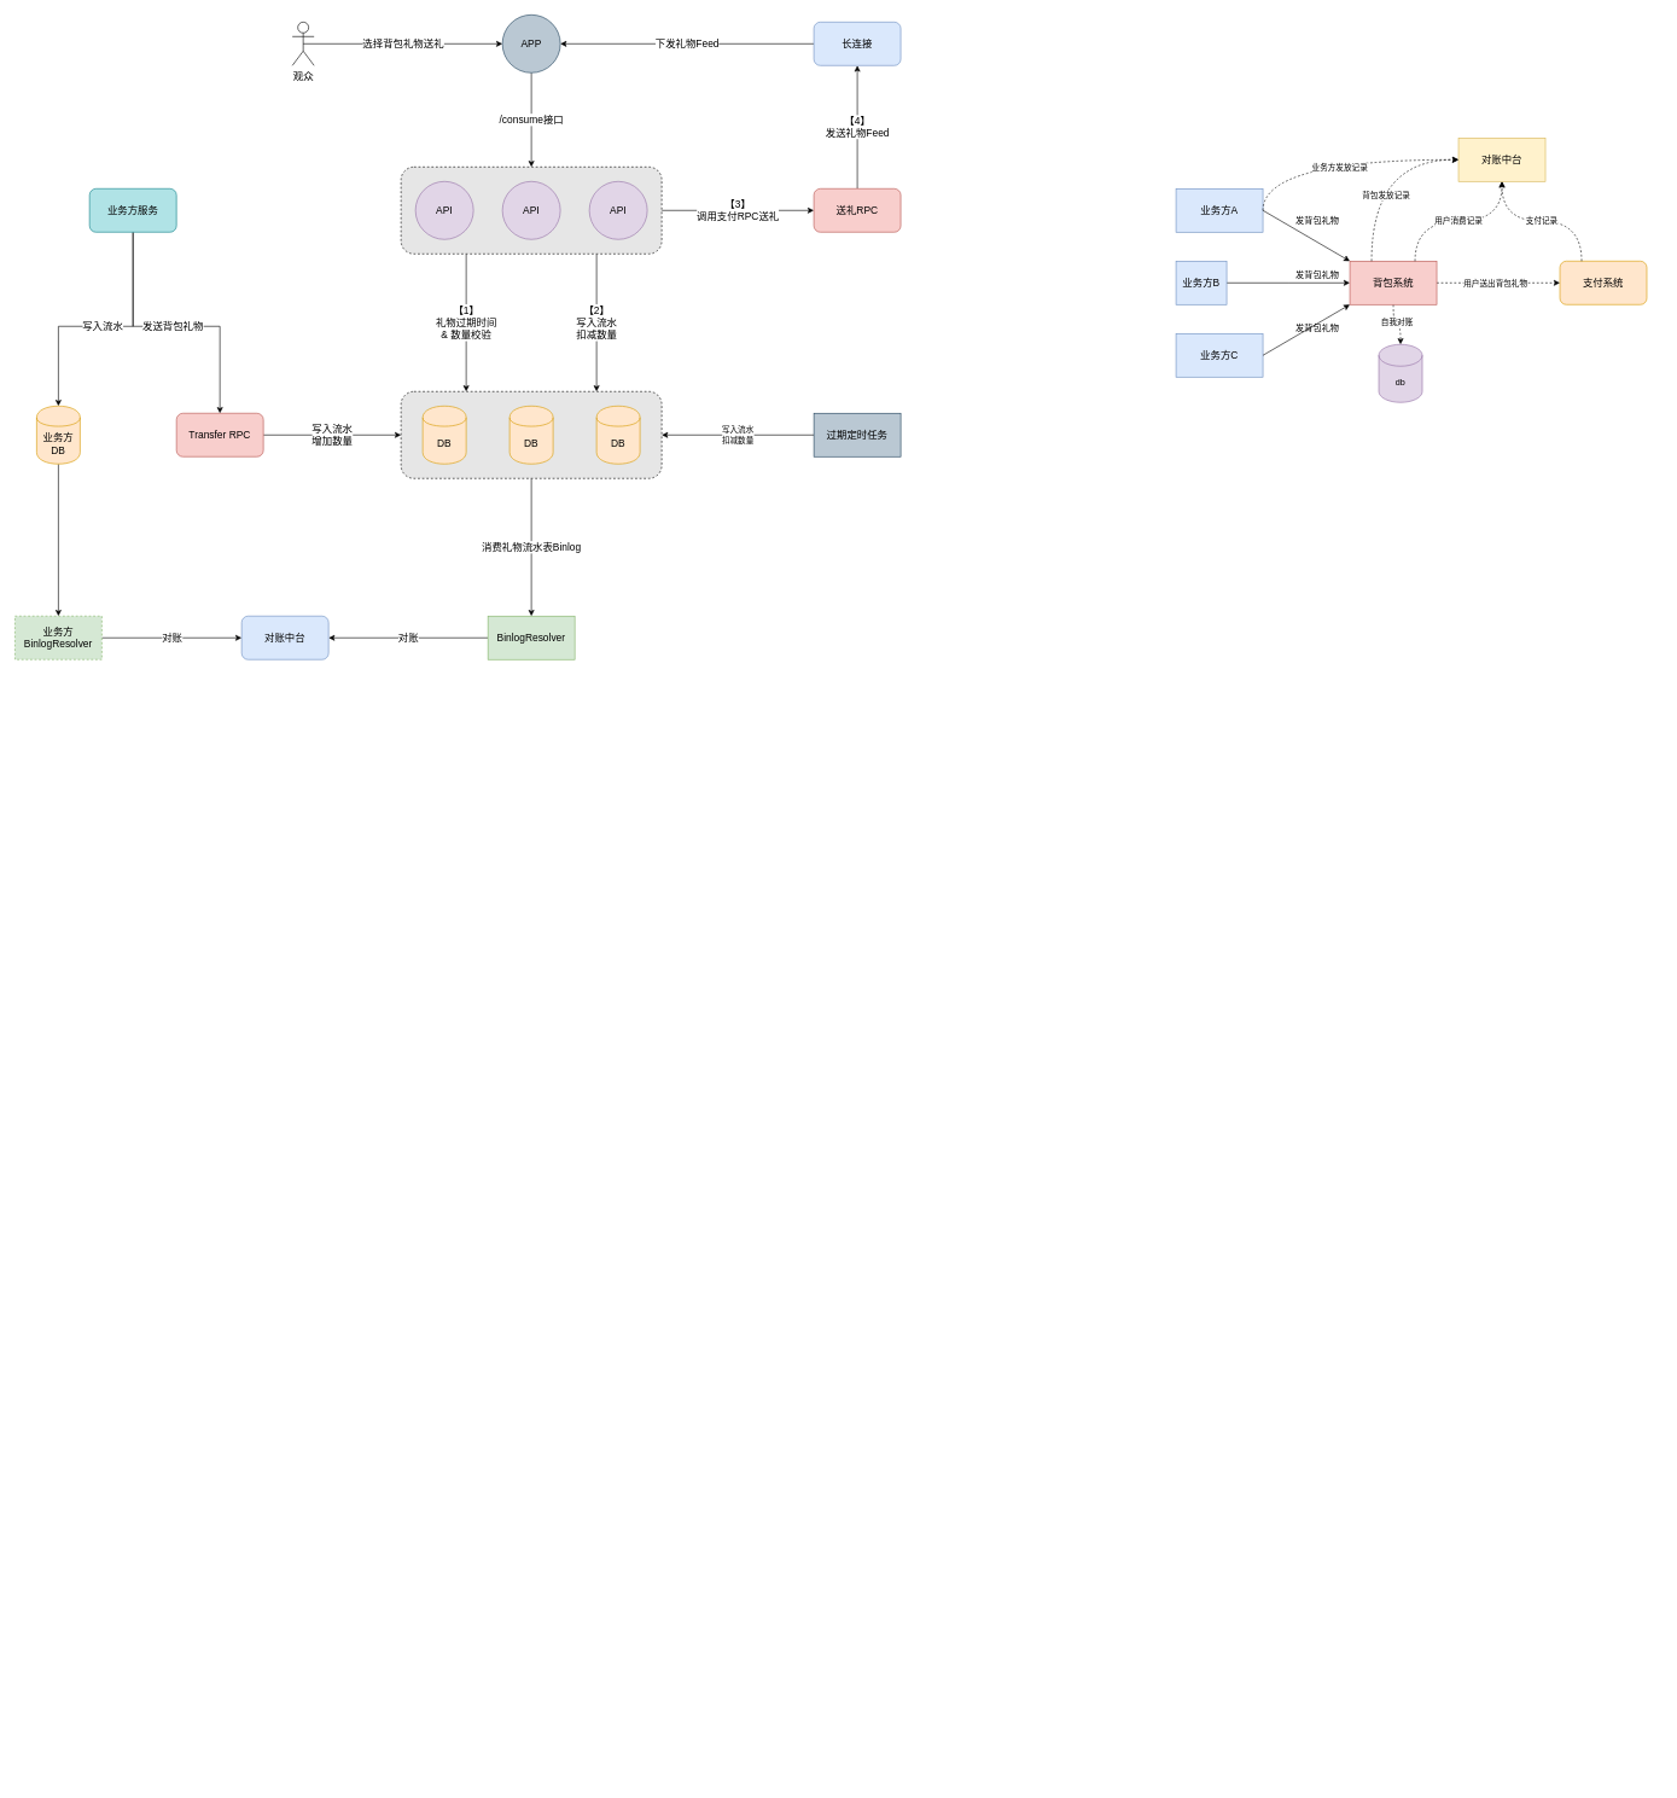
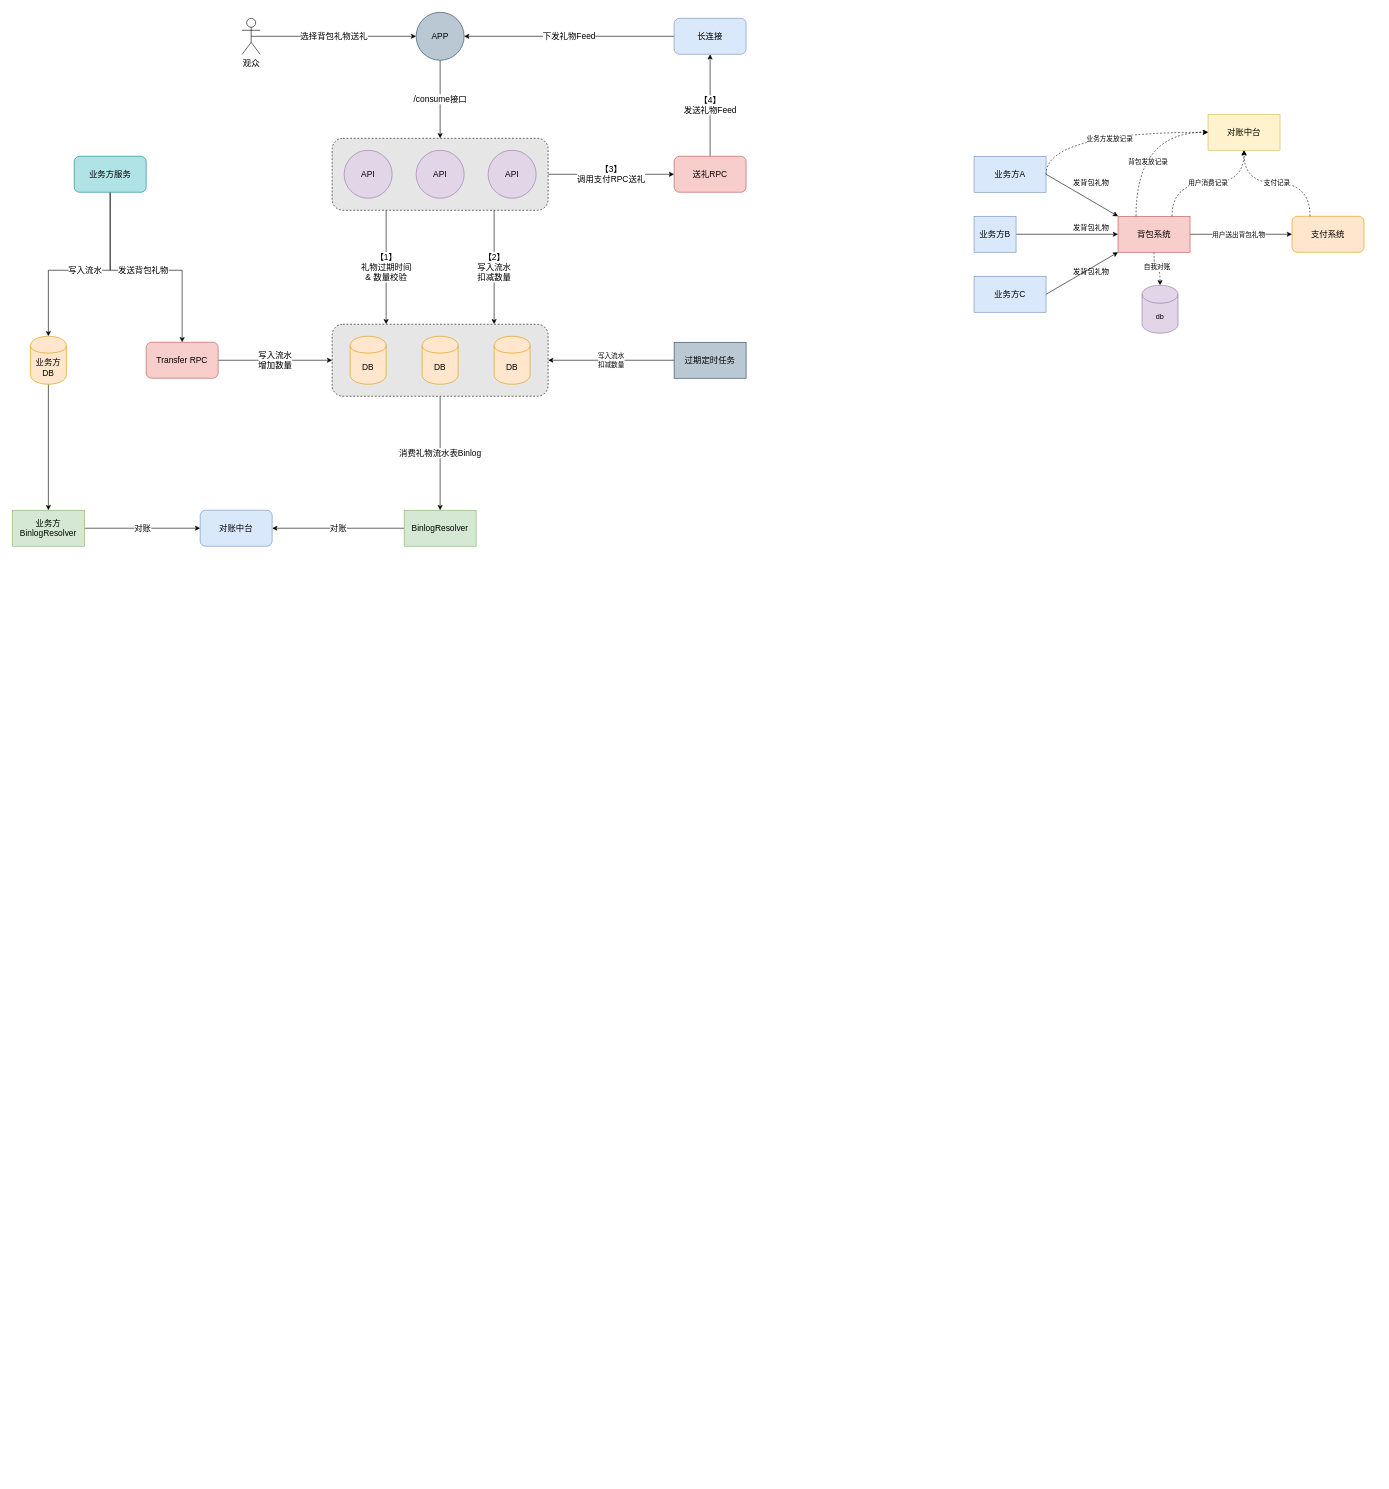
- <mxCell id="48" value="" style="edgeStyle=orthogonalEdgeStyle;rounded=0;orthogonalLoop=1;jettySize=auto;html=1;dashed=1;" edge="1" parent="1" source="52" target="41"><mxGeometry relative="1" as="geometry" /></mxCell>
+ <mxCell id="48" value="" style="edgeStyle=orthogonalEdgeStyle;rounded=0;orthogonalLoop=1;jettySize=auto;html=1;" edge="1" parent="1" source="52" target="41"><mxGeometry relative="1" as="geometry" /></mxCell>
- <mxCell id="32" value="业务方BinlogResolver" style="rounded=0;whiteSpace=wrap;html=1;labelBackgroundColor=none;strokeColor=#82b366;fillColor=#d5e8d4;fontSize=14;dashed=1;" vertex="1" parent="1"><mxGeometry x="20" y="850" width="120" height="60" as="geometry" /></mxCell>
+ <mxCell id="32" value="业务方BinlogResolver" style="rounded=0;whiteSpace=wrap;html=1;labelBackgroundColor=none;strokeColor=#82b366;fillColor=#d5e8d4;fontSize=14;" vertex="1" parent="1"><mxGeometry x="20" y="850" width="120" height="60" as="geometry" /></mxCell>
